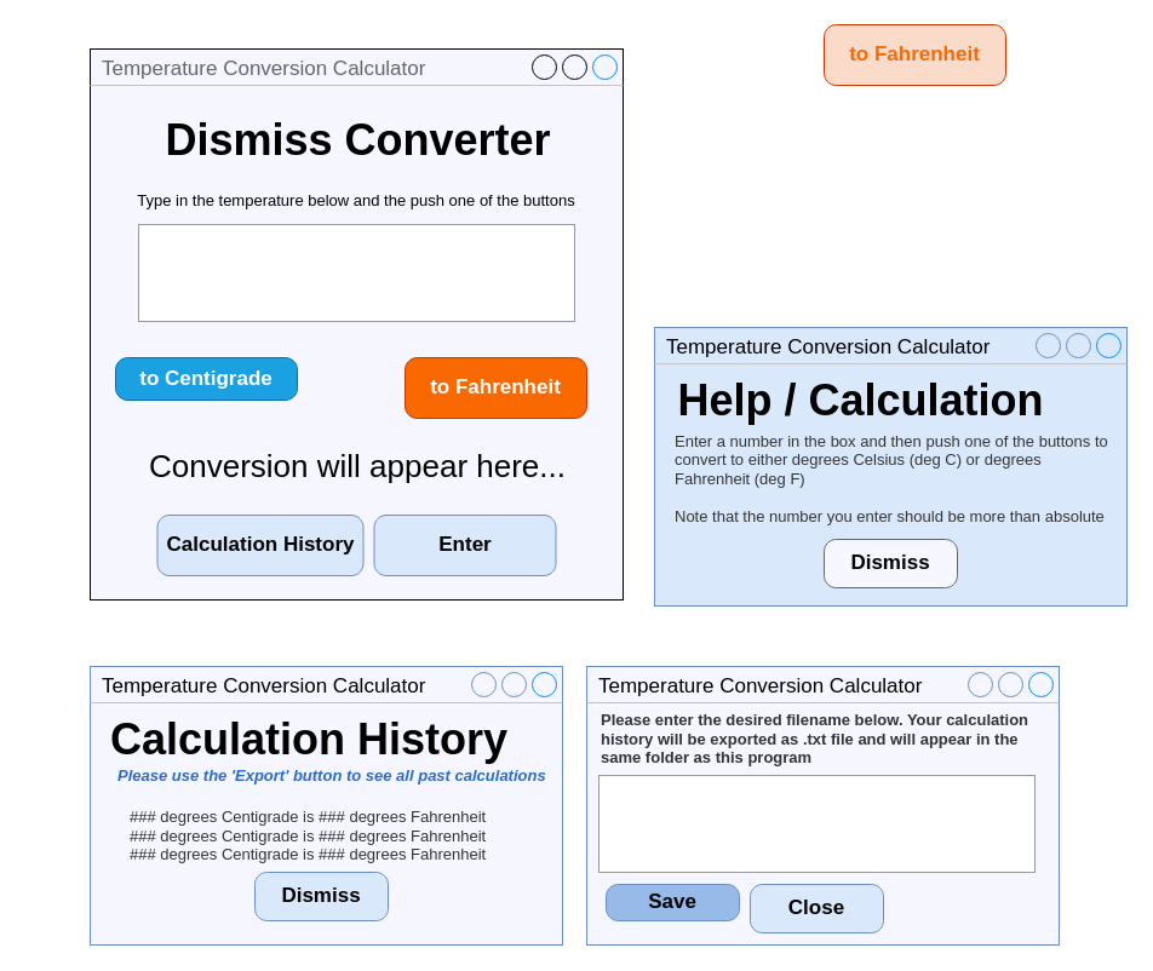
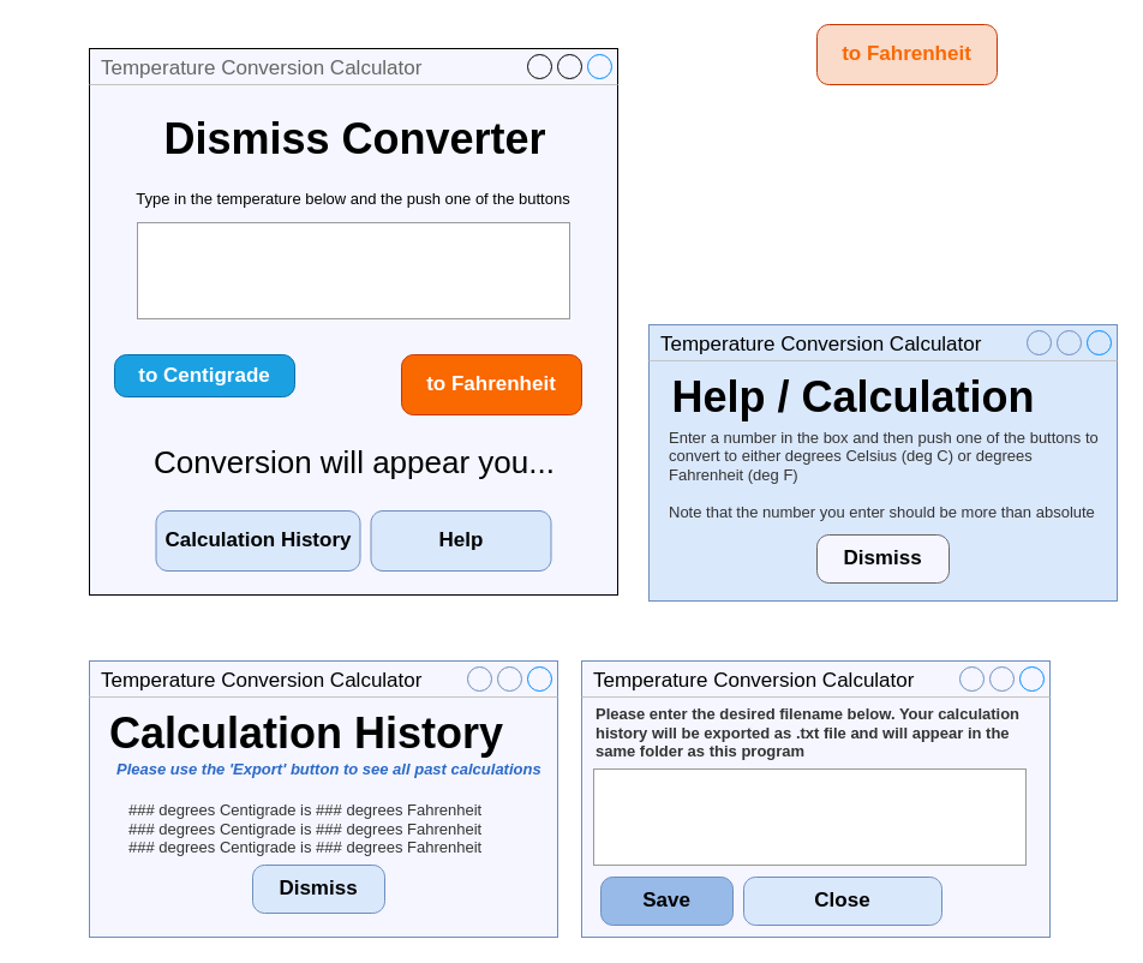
- <mxCell id="8" value="Conversion will appear here..." style="text;html=1;strokeColor=none;fillColor=none;align=center;verticalAlign=middle;whiteSpace=wrap;rounded=0;fontSize=26;" parent="1" vertex="1"><mxGeometry x="20" y="375" width="550" height="20" as="geometry" /></mxCell>
+ <mxCell id="8" value="Conversion will appear you..." style="text;html=1;strokeColor=none;fillColor=none;align=center;verticalAlign=middle;whiteSpace=wrap;rounded=0;fontSize=26;" parent="1" vertex="1"><mxGeometry x="20" y="375" width="550" height="20" as="geometry" /></mxCell>
- <mxCell id="10" value="Enter" style="strokeWidth=1;shadow=0;dashed=0;align=center;html=1;shape=mxgraph.mockup.buttons.button;strokeColor=#6c8ebf;mainText=;buttonStyle=round;fontSize=17;fontStyle=1;whiteSpace=wrap;fillColor=#dae8fc;" parent="1" vertex="1"><mxGeometry x="308.5" y="425" width="150" height="50" as="geometry" /></mxCell>
+ <mxCell id="10" value="Help" style="strokeWidth=1;shadow=0;dashed=0;align=center;html=1;shape=mxgraph.mockup.buttons.button;strokeColor=#6c8ebf;mainText=;buttonStyle=round;fontSize=17;fontStyle=1;whiteSpace=wrap;fillColor=#dae8fc;" parent="1" vertex="1"><mxGeometry x="308.5" y="425" width="150" height="50" as="geometry" /></mxCell>
- <mxCell id="23" value="Save" style="strokeWidth=1;shadow=0;dashed=0;align=center;html=1;shape=mxgraph.mockup.buttons.button;strokeColor=#6c8ebf;mainText=;buttonStyle=round;fontSize=17;fontStyle=1;whiteSpace=wrap;fillColor=#97BAE8;" parent="1" vertex="1"><mxGeometry x="500" y="730" width="110" height="30" as="geometry" /></mxCell>
+ <mxCell id="23" value="Save" style="strokeWidth=1;shadow=0;dashed=0;align=center;html=1;shape=mxgraph.mockup.buttons.button;strokeColor=#6c8ebf;mainText=;buttonStyle=round;fontSize=17;fontStyle=1;whiteSpace=wrap;fillColor=#97BAE8;" parent="1" vertex="1"><mxGeometry x="500" y="730" width="110" height="40" as="geometry" /></mxCell>
- <mxCell id="24" value="Close" style="strokeWidth=1;shadow=0;dashed=0;align=center;html=1;shape=mxgraph.mockup.buttons.button;strokeColor=#6c8ebf;mainText=;buttonStyle=round;fontSize=17;fontStyle=1;whiteSpace=wrap;fillColor=#dae8fc;" parent="1" vertex="1"><mxGeometry x="619" y="730" width="110" height="40" as="geometry" /></mxCell>
+ <mxCell id="24" value="Close" style="strokeWidth=1;shadow=0;dashed=0;align=center;html=1;shape=mxgraph.mockup.buttons.button;strokeColor=#6c8ebf;mainText=;buttonStyle=round;fontSize=17;fontStyle=1;whiteSpace=wrap;fillColor=#dae8fc;" parent="1" vertex="1"><mxGeometry x="619" y="730" width="165" height="40" as="geometry" /></mxCell>
